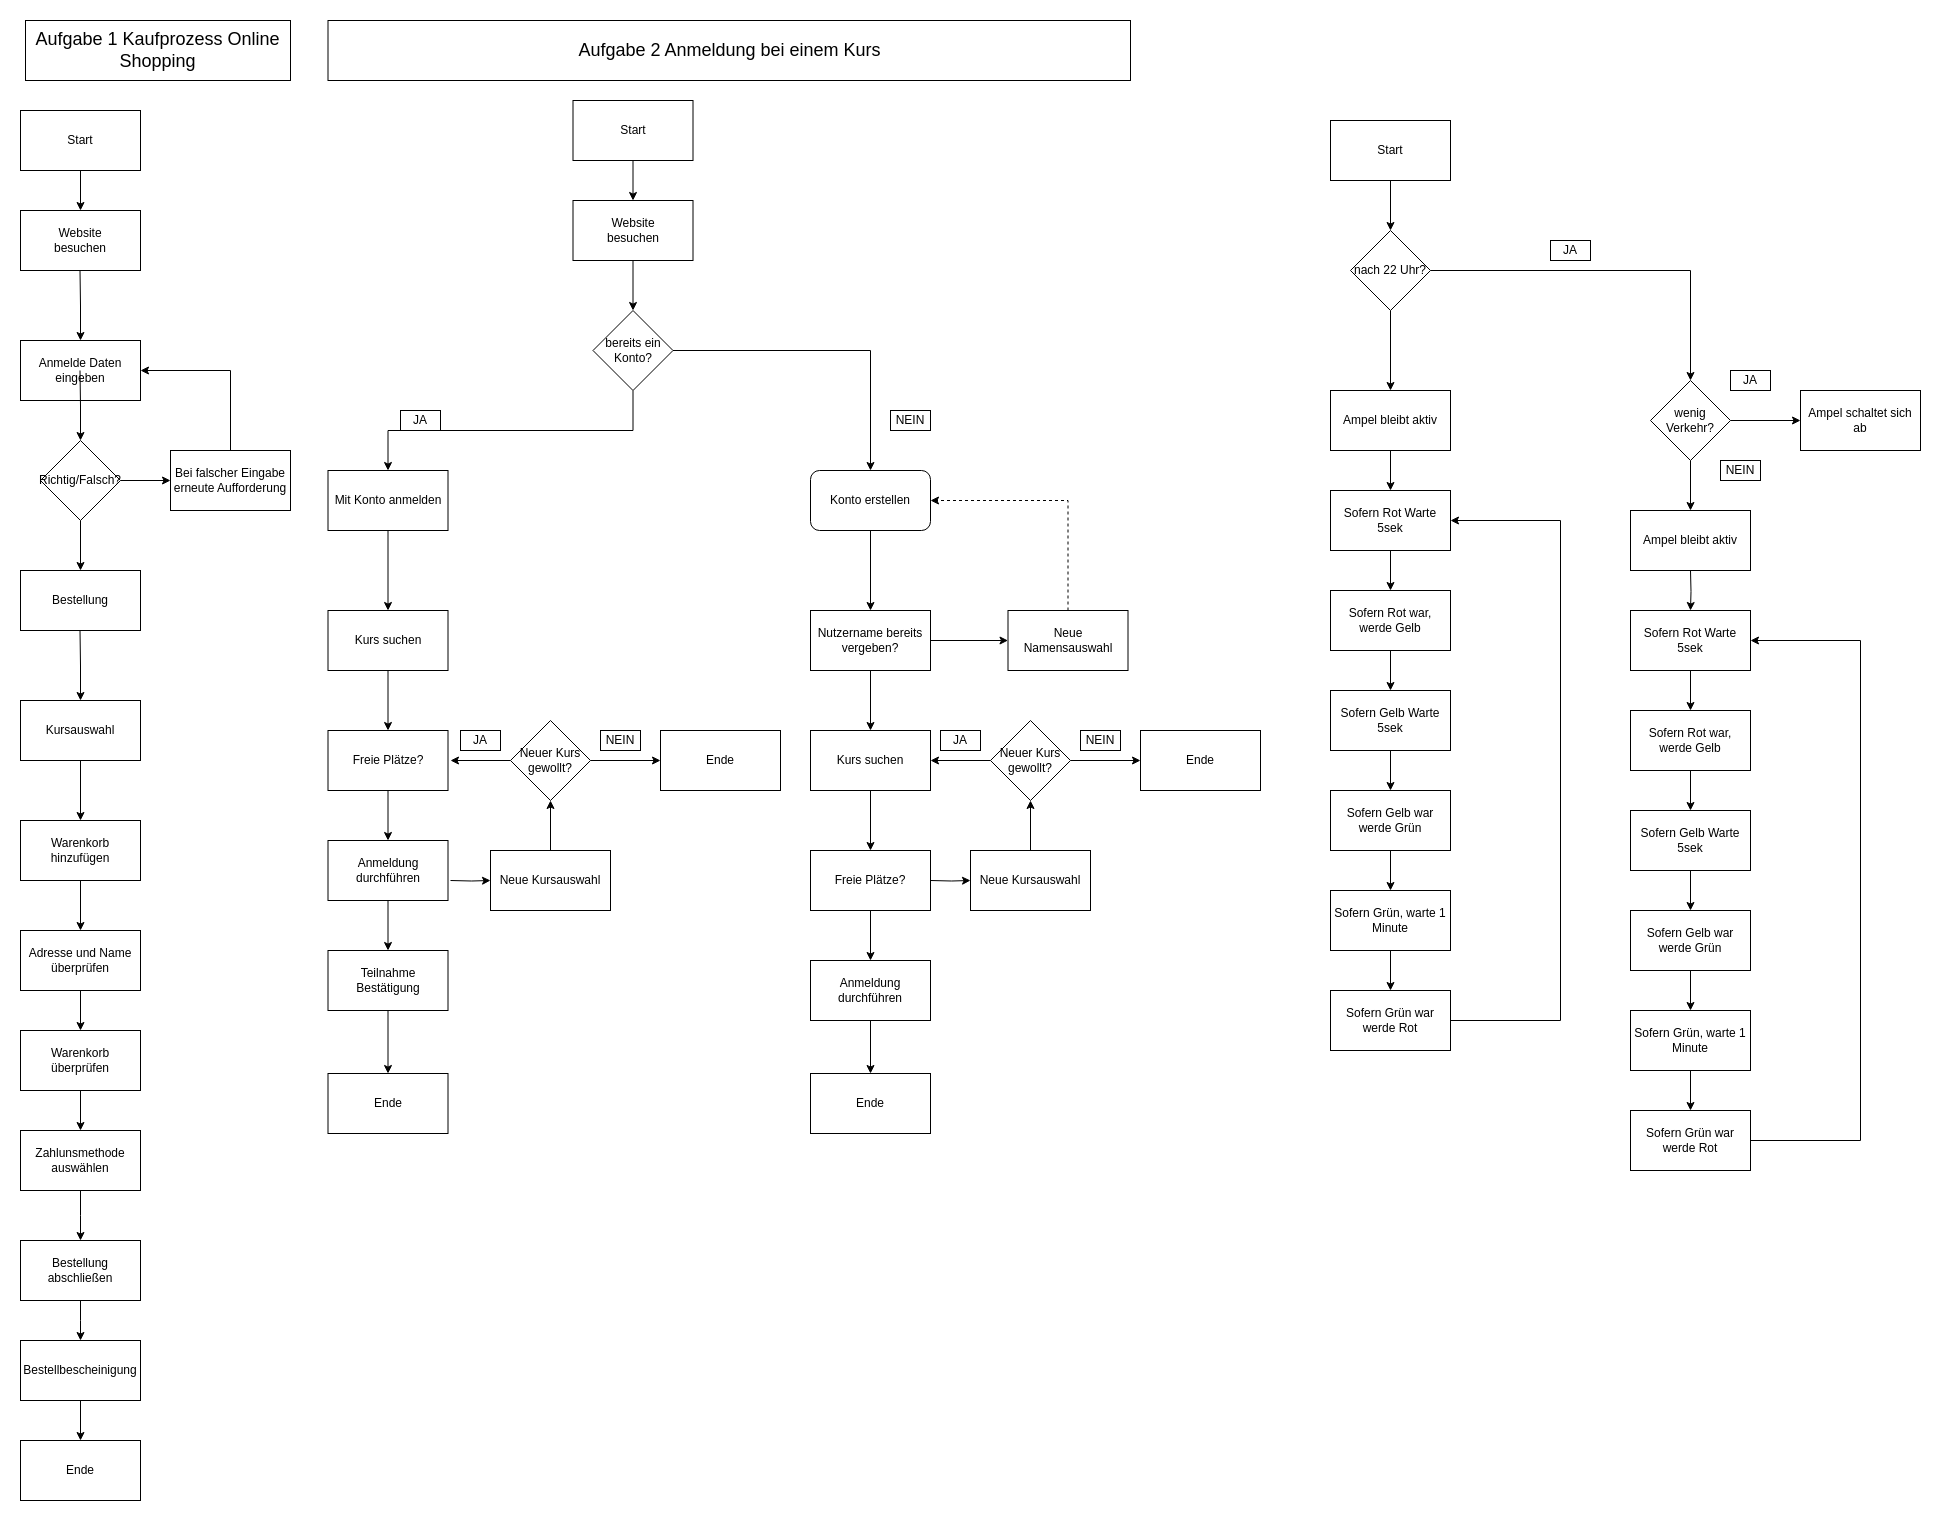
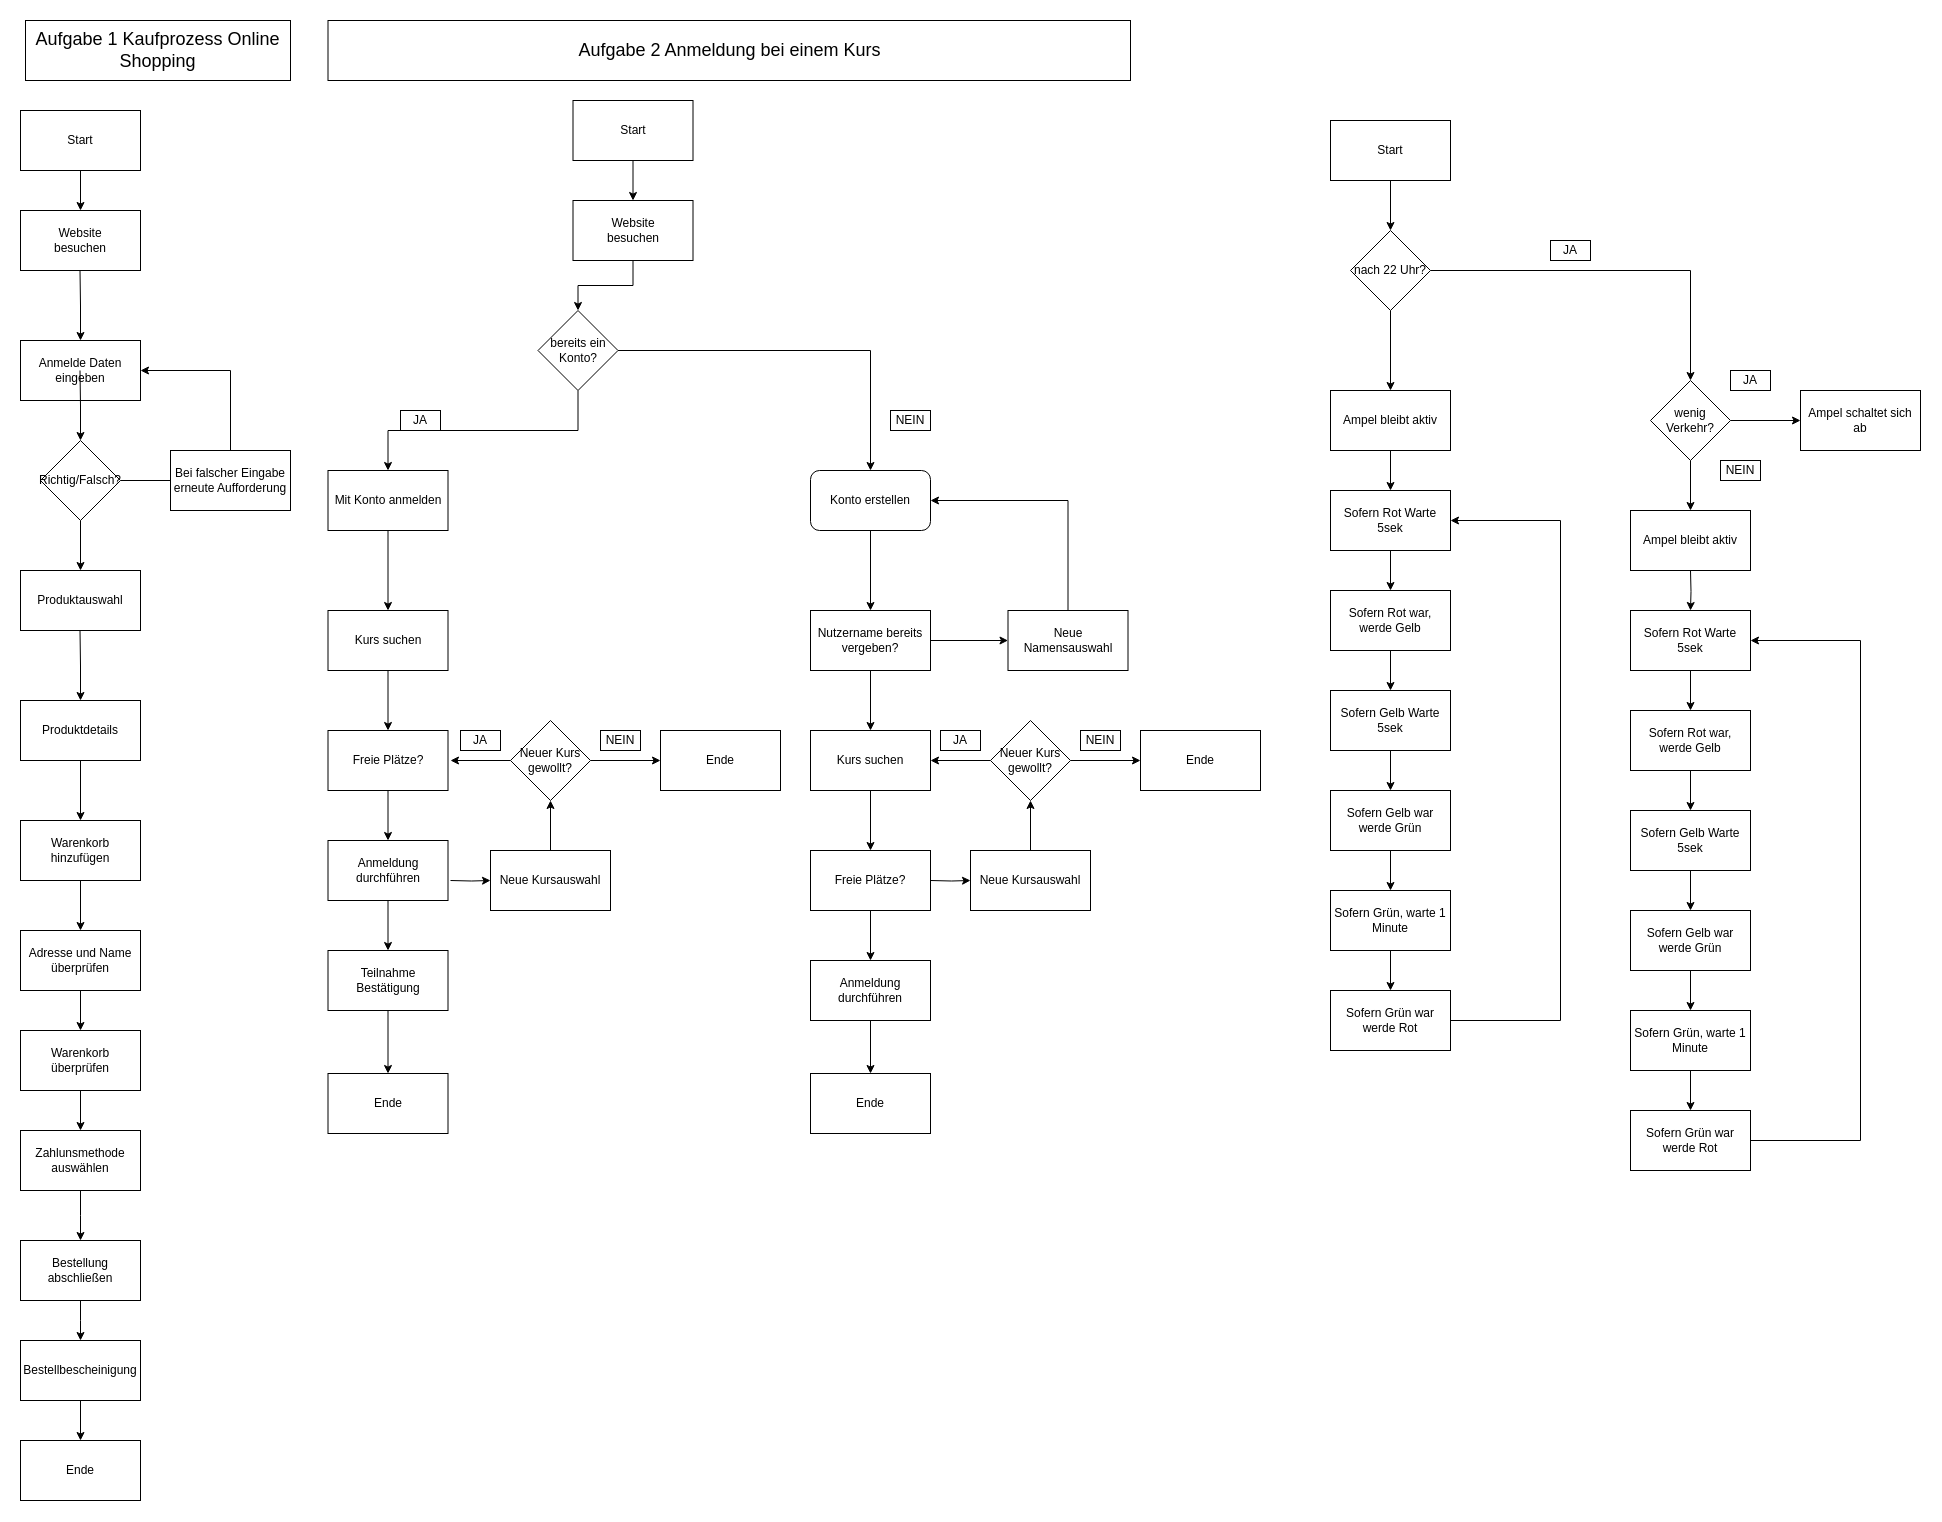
- <mxCell id="62" value="bereits ein Konto?" style="rhombus;whiteSpace=wrap;html=1;rounded=0;labelBackgroundColor=none;" vertex="1" parent="1"><mxGeometry x="592.5" y="310" width="80" height="80" as="geometry" /></mxCell>
+ <mxCell id="62" value="bereits ein Konto?" style="rhombus;whiteSpace=wrap;html=1;rounded=0;labelBackgroundColor=none;" vertex="1" parent="1"><mxGeometry x="537.5" y="310" width="80" height="80" as="geometry" /></mxCell>
- <mxCell id="4" style="edgeStyle=orthogonalEdgeStyle;rounded=0;orthogonalLoop=1;jettySize=auto;html=1;exitX=1;exitY=0.5;exitDx=0;exitDy=0;entryX=0;entryY=0.5;entryDx=0;entryDy=0;" edge="1" parent="1" source="5" target="13"><mxGeometry relative="1" as="geometry" /></mxCell>
+ <mxCell id="4" style="edgeStyle=orthogonalEdgeStyle;rounded=0;orthogonalLoop=1;jettySize=auto;html=1;exitX=1;exitY=0.5;exitDx=0;exitDy=0;entryX=0;entryY=0.5;entryDx=0;entryDy=0;endArrow=none;" edge="1" parent="1" source="5" target="13"><mxGeometry relative="1" as="geometry" /></mxCell>
- <mxCell id="41" style="edgeStyle=orthogonalEdgeStyle;rounded=0;orthogonalLoop=1;jettySize=auto;html=1;exitX=0.5;exitY=0;exitDx=0;exitDy=0;entryX=1;entryY=0.5;entryDx=0;entryDy=0;dashed=1;" edge="1" parent="1" source="42" target="40"><mxGeometry relative="1" as="geometry" /></mxCell>
+ <mxCell id="41" style="edgeStyle=orthogonalEdgeStyle;rounded=0;orthogonalLoop=1;jettySize=auto;html=1;exitX=0.5;exitY=0;exitDx=0;exitDy=0;entryX=1;entryY=0.5;entryDx=0;entryDy=0;" edge="1" parent="1" source="42" target="40"><mxGeometry relative="1" as="geometry" /></mxCell>
- <mxCell id="10" value="Bestellung" style="rounded=0;whiteSpace=wrap;html=1;labelBackgroundColor=none;" vertex="1" parent="1"><mxGeometry x="20" y="570" width="120" height="60" as="geometry" /></mxCell>
+ <mxCell id="10" value="Produktauswahl" style="rounded=0;whiteSpace=wrap;html=1;labelBackgroundColor=none;" vertex="1" parent="1"><mxGeometry x="20" y="570" width="120" height="60" as="geometry" /></mxCell>
- <mxCell id="15" value="Kursauswahl" style="rounded=0;whiteSpace=wrap;html=1;labelBackgroundColor=none;" vertex="1" parent="1"><mxGeometry x="20" y="700" width="120" height="60" as="geometry" /></mxCell>
+ <mxCell id="15" value="Produktdetails" style="rounded=0;whiteSpace=wrap;html=1;labelBackgroundColor=none;" vertex="1" parent="1"><mxGeometry x="20" y="700" width="120" height="60" as="geometry" /></mxCell>
